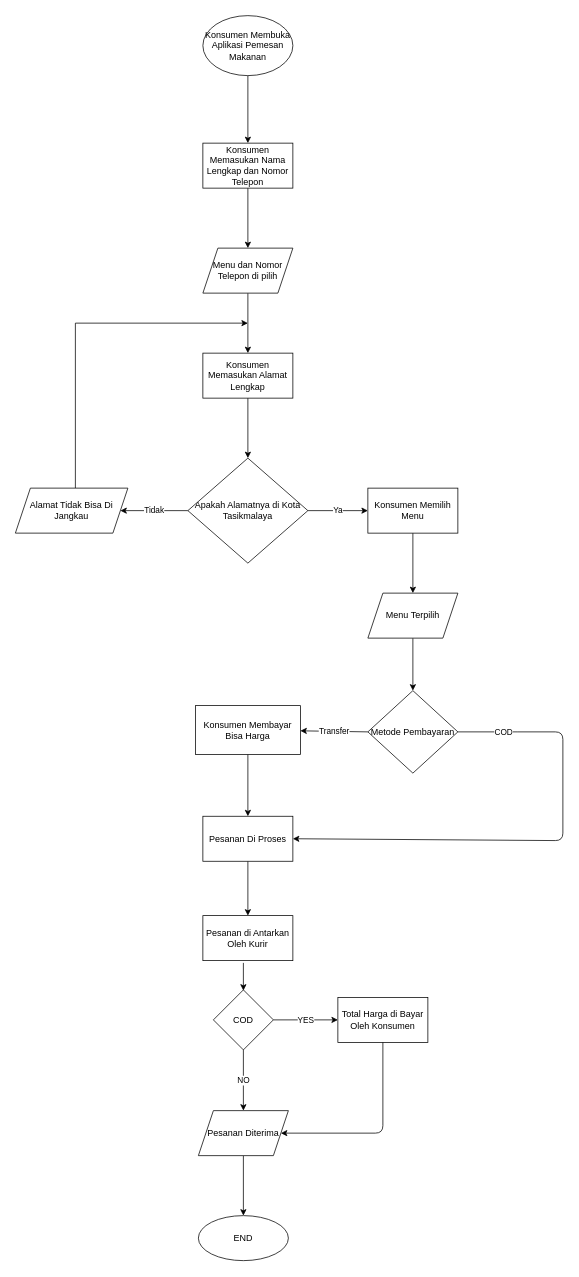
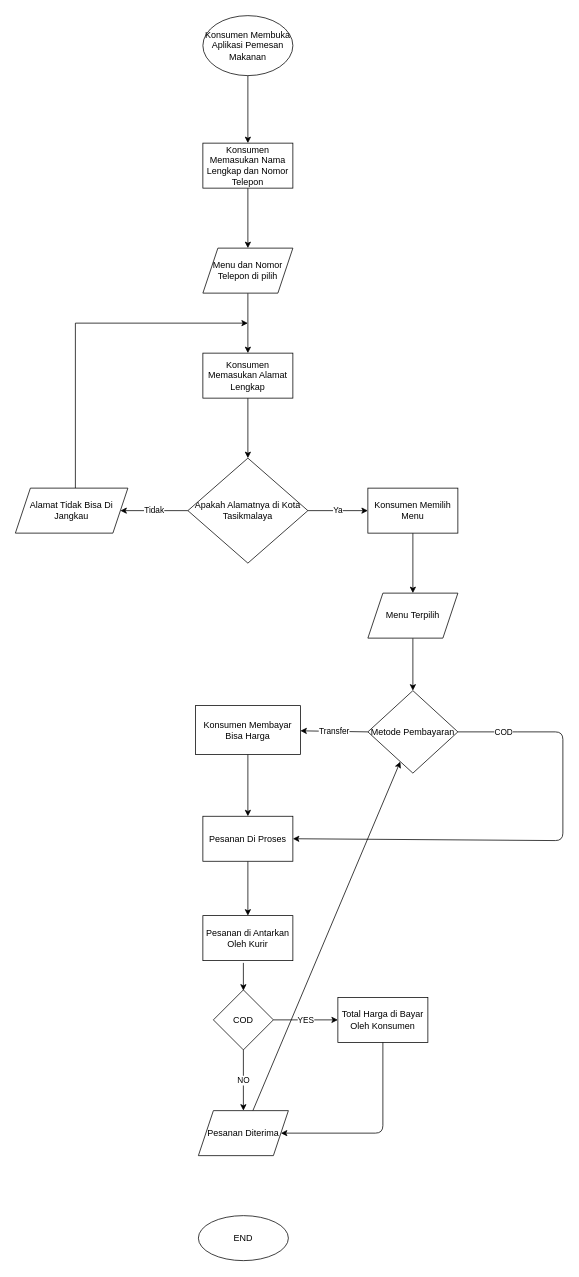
- <mxCell id="33" value="" style="edgeStyle=none;html=1;" edge="1" parent="1" source="34" target="36"><mxGeometry relative="1" as="geometry" /></mxCell>
+ <mxCell id="33" value="" style="edgeStyle=none;html=1;" edge="1" parent="1" source="34" target="20"><mxGeometry relative="1" as="geometry" /></mxCell>
